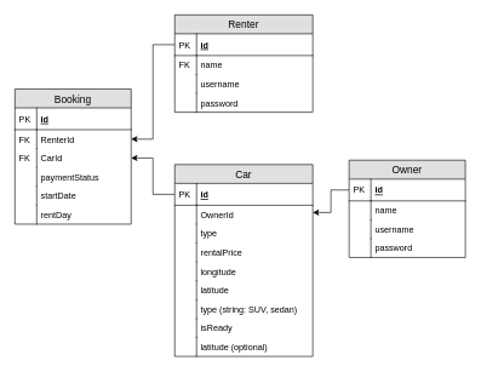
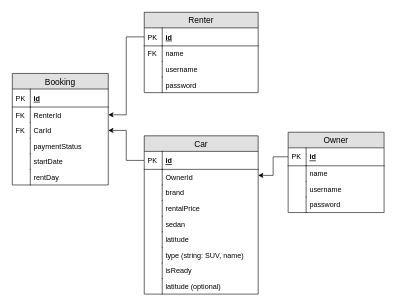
- <mxCell id="41" value="type" style="shape=partialRectangle;top=0;left=0;right=0;bottom=0;align=left;verticalAlign=top;fillColor=none;spacingLeft=34;spacingRight=4;overflow=hidden;rotatable=0;points=[[0,0.5],[1,0.5]];portConstraint=eastwest;dropTarget=0;fontSize=12;" vertex="1" parent="36"><mxGeometry y="82" width="190" height="26" as="geometry" /></mxCell>
+ <mxCell id="41" value="brand" style="shape=partialRectangle;top=0;left=0;right=0;bottom=0;align=left;verticalAlign=top;fillColor=none;spacingLeft=34;spacingRight=4;overflow=hidden;rotatable=0;points=[[0,0.5],[1,0.5]];portConstraint=eastwest;dropTarget=0;fontSize=12;" vertex="1" parent="36"><mxGeometry y="82" width="190" height="26" as="geometry" /></mxCell>
- <mxCell id="45" value="longitude" style="shape=partialRectangle;top=0;left=0;right=0;bottom=0;align=left;verticalAlign=top;fillColor=none;spacingLeft=34;spacingRight=4;overflow=hidden;rotatable=0;points=[[0,0.5],[1,0.5]];portConstraint=eastwest;dropTarget=0;fontSize=12;" vertex="1" parent="36"><mxGeometry y="134" width="190" height="26" as="geometry" /></mxCell>
+ <mxCell id="45" value="sedan" style="shape=partialRectangle;top=0;left=0;right=0;bottom=0;align=left;verticalAlign=top;fillColor=none;spacingLeft=34;spacingRight=4;overflow=hidden;rotatable=0;points=[[0,0.5],[1,0.5]];portConstraint=eastwest;dropTarget=0;fontSize=12;" vertex="1" parent="36"><mxGeometry y="134" width="190" height="26" as="geometry" /></mxCell>
- <mxCell id="49" value="type (string: SUV, sedan)" style="shape=partialRectangle;top=0;left=0;right=0;bottom=0;align=left;verticalAlign=top;fillColor=none;spacingLeft=34;spacingRight=4;overflow=hidden;rotatable=0;points=[[0,0.5],[1,0.5]];portConstraint=eastwest;dropTarget=0;fontSize=12;" vertex="1" parent="36"><mxGeometry y="186" width="190" height="26" as="geometry" /></mxCell>
+ <mxCell id="49" value="type (string: SUV, name)" style="shape=partialRectangle;top=0;left=0;right=0;bottom=0;align=left;verticalAlign=top;fillColor=none;spacingLeft=34;spacingRight=4;overflow=hidden;rotatable=0;points=[[0,0.5],[1,0.5]];portConstraint=eastwest;dropTarget=0;fontSize=12;" vertex="1" parent="36"><mxGeometry y="186" width="190" height="26" as="geometry" /></mxCell>
